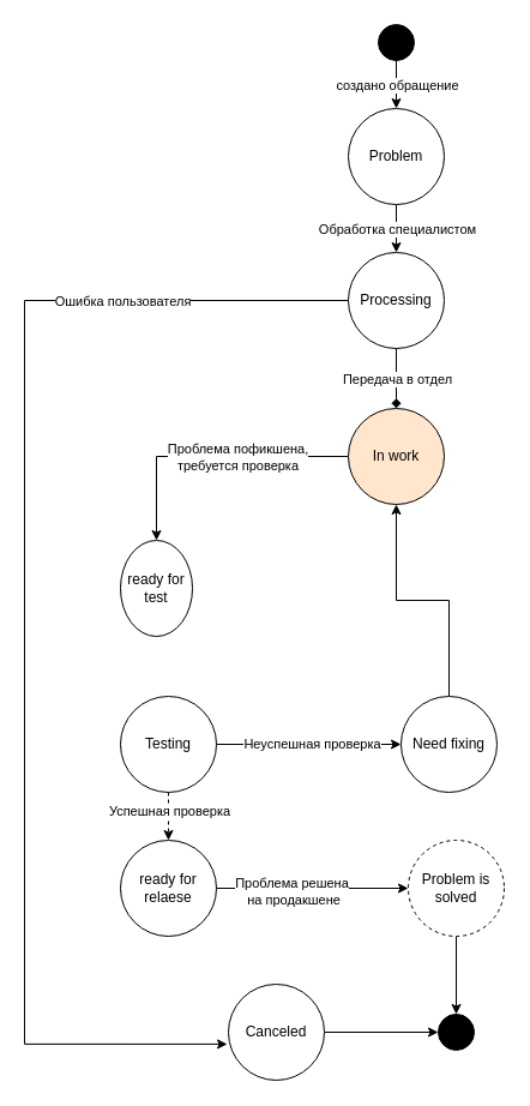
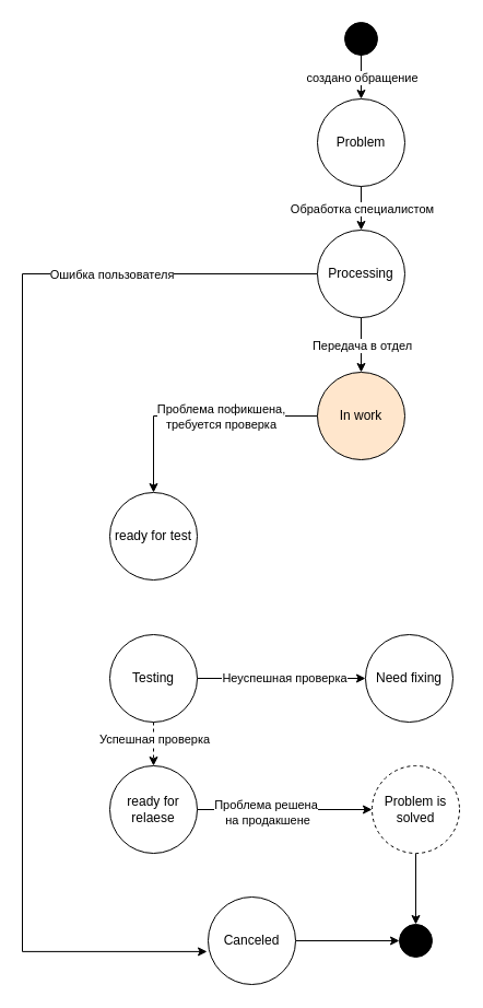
- <mxCell id="13" value="" style="endArrow=diamond;html=1;rounded=0;exitX=0.5;exitY=1;exitDx=0;exitDy=0;entryX=0.5;entryY=0;entryDx=0;entryDy=0;" edge="1" parent="1" source="7" target="12"><mxGeometry relative="1" as="geometry"><mxPoint x="280" y="350" as="sourcePoint" /><mxPoint x="380" y="350" as="targetPoint" /></mxGeometry></mxCell>
+ <mxCell id="13" value="" style="endArrow=classic;html=1;rounded=0;exitX=0.5;exitY=1;exitDx=0;exitDy=0;entryX=0.5;entryY=0;entryDx=0;entryDy=0;" edge="1" parent="1" source="7" target="12"><mxGeometry relative="1" as="geometry"><mxPoint x="280" y="350" as="sourcePoint" /><mxPoint x="380" y="350" as="targetPoint" /></mxGeometry></mxCell>
- <mxCell id="15" value="ready for test" style="ellipse;whiteSpace=wrap;html=1;aspect=fixed;" vertex="1" parent="1"><mxGeometry x="100" y="450" width="60" height="80" as="geometry" /></mxCell>
+ <mxCell id="15" value="ready for test" style="ellipse;whiteSpace=wrap;html=1;aspect=fixed;" vertex="1" parent="1"><mxGeometry x="100" y="450" width="80" height="80" as="geometry" /></mxCell>
- <mxCell id="24" style="edgeStyle=orthogonalEdgeStyle;rounded=0;orthogonalLoop=1;jettySize=auto;html=1;exitX=0.5;exitY=0;exitDx=0;exitDy=0;entryX=0.5;entryY=1;entryDx=0;entryDy=0;" edge="1" parent="1" source="25" target="12"><mxGeometry relative="1" as="geometry" /></mxCell>
